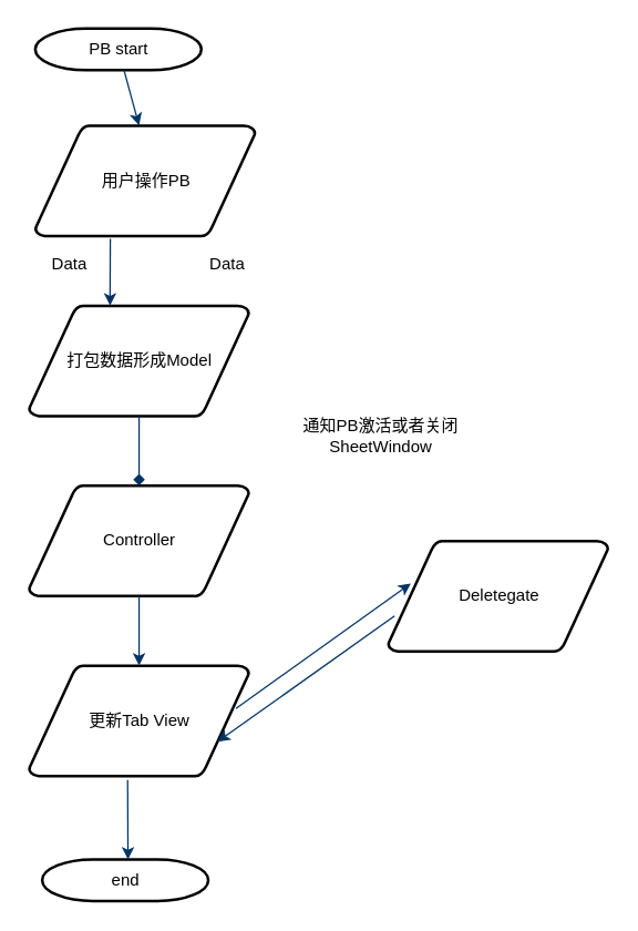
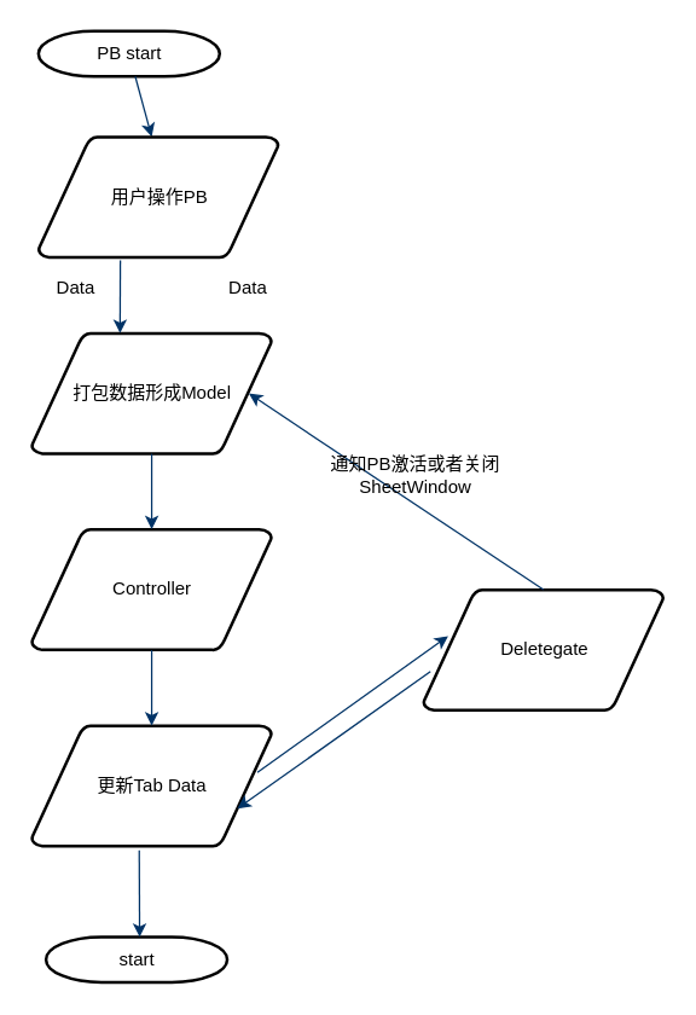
+ <mxCell id="13" style="fontStyle=1;strokeColor=#003366;strokeWidth=1;html=1;exitX=0.5;exitY=0;exitDx=0;exitDy=0;exitPerimeter=0;entryX=0.905;entryY=0.5;entryDx=0;entryDy=0;entryPerimeter=0;" edge="1" parent="1" source="10" target="3"><mxGeometry relative="1" as="geometry"><mxPoint x="2.981" y="431.36" as="sourcePoint" /><mxPoint x="100" y="510" as="targetPoint" /></mxGeometry></mxCell>
- <mxCell id="9" style="fontStyle=1;strokeColor=#003366;strokeWidth=1;html=1;exitX=0.5;exitY=1;exitDx=0;exitDy=0;exitPerimeter=0;entryX=0.5;entryY=0;entryDx=0;entryDy=0;entryPerimeter=0;endArrow=diamond;" edge="1" parent="1" source="3" target="8"><mxGeometry relative="1" as="geometry"><mxPoint x="110" y="180" as="sourcePoint" /><mxPoint x="110" y="220" as="targetPoint" /></mxGeometry></mxCell>
+ <mxCell id="9" style="fontStyle=1;strokeColor=#003366;strokeWidth=1;html=1;exitX=0.5;exitY=1;exitDx=0;exitDy=0;exitPerimeter=0;entryX=0.5;entryY=0;entryDx=0;entryDy=0;entryPerimeter=0;" edge="1" parent="1" source="3" target="8"><mxGeometry relative="1" as="geometry"><mxPoint x="110" y="180" as="sourcePoint" /><mxPoint x="110" y="220" as="targetPoint" /></mxGeometry></mxCell>
- <mxCell id="6" value="更新Tab View" style="shape=mxgraph.flowchart.data;strokeWidth=2;gradientColor=none;gradientDirection=north;fontStyle=0;html=1;" parent="1" vertex="1"><mxGeometry x="20.5" y="480" width="159" height="80" as="geometry" /></mxCell>
+ <mxCell id="6" value="更新Tab Data" style="shape=mxgraph.flowchart.data;strokeWidth=2;gradientColor=none;gradientDirection=north;fontStyle=0;html=1;" parent="1" vertex="1"><mxGeometry x="20.5" y="480" width="159" height="80" as="geometry" /></mxCell>
- <mxCell id="7" value="end" style="shape=mxgraph.flowchart.terminator;strokeWidth=2;gradientColor=none;gradientDirection=north;fontStyle=0;html=1;" parent="1" vertex="1"><mxGeometry x="30" y="620" width="120" height="30" as="geometry" /></mxCell>
+ <mxCell id="7" value="start" style="shape=mxgraph.flowchart.terminator;strokeWidth=2;gradientColor=none;gradientDirection=north;fontStyle=0;html=1;" parent="1" vertex="1"><mxGeometry x="30" y="620" width="120" height="30" as="geometry" /></mxCell>
